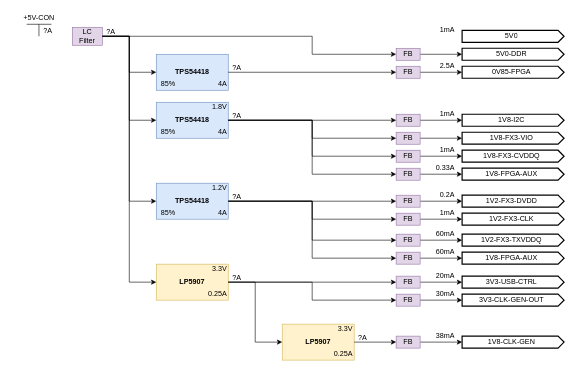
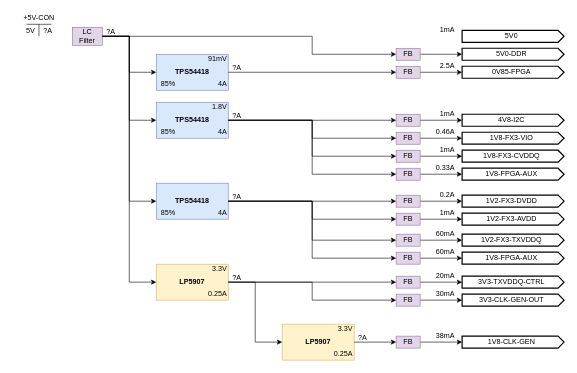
+ <mxCell id="11" value="5V" style="text;html=1;strokeColor=none;fillColor=none;align=right;verticalAlign=middle;whiteSpace=wrap;rounded=0;container=0;" vertex="1" parent="6"><mxGeometry y="23" width="40" height="15" as="geometry" /></mxCell>
+ <mxCell id="29" value="91mV" style="text;html=1;strokeColor=none;fillColor=none;align=right;verticalAlign=middle;whiteSpace=wrap;rounded=0;container=0;" vertex="1" parent="27"><mxGeometry x="80" width="40" height="15" as="geometry" /></mxCell>
- <mxCell id="44" value="1V8-I2C" style="text;html=1;strokeColor=none;fillColor=none;align=center;verticalAlign=middle;whiteSpace=wrap;overflow=hidden;labelBackgroundColor=none;" vertex="1" parent="42"><mxGeometry x="50" y="10" width="165" height="20" as="geometry" /></mxCell>
+ <mxCell id="44" value="4V8-I2C" style="text;html=1;strokeColor=none;fillColor=none;align=center;verticalAlign=middle;whiteSpace=wrap;overflow=hidden;labelBackgroundColor=none;" vertex="1" parent="42"><mxGeometry x="50" y="10" width="165" height="20" as="geometry" /></mxCell>
+ <mxCell id="49" value="0.46A" style="text;html=1;strokeColor=none;fillColor=none;align=right;verticalAlign=middle;whiteSpace=wrap;overflow=hidden;labelBackgroundColor=none;" vertex="1" parent="46"><mxGeometry width="40" height="20" as="geometry" /></mxCell>
- <mxCell id="72" value="1.2V" style="text;html=1;strokeColor=none;fillColor=none;align=right;verticalAlign=middle;whiteSpace=wrap;rounded=0;container=0;" vertex="1" parent="70"><mxGeometry x="80" width="40" height="15" as="geometry" /></mxCell>
- <mxCell id="86" value="&lt;div&gt;1V2-FX3-CLK&lt;/div&gt;" style="text;html=1;strokeColor=none;fillColor=none;align=center;verticalAlign=middle;whiteSpace=wrap;overflow=hidden;labelBackgroundColor=none;" vertex="1" parent="84"><mxGeometry x="50" y="10" width="165" height="20" as="geometry" /></mxCell>
+ <mxCell id="86" value="&lt;div&gt;1V2-FX3-AVDD&lt;/div&gt;" style="text;html=1;strokeColor=none;fillColor=none;align=center;verticalAlign=middle;whiteSpace=wrap;overflow=hidden;labelBackgroundColor=none;" vertex="1" parent="84"><mxGeometry x="50" y="10" width="165" height="20" as="geometry" /></mxCell>
- <mxCell id="114" value="3V3-USB-CTRL" style="text;html=1;strokeColor=none;fillColor=none;align=center;verticalAlign=middle;whiteSpace=wrap;overflow=hidden;labelBackgroundColor=none;" vertex="1" parent="112"><mxGeometry x="50" y="10" width="165" height="20" as="geometry" /></mxCell>
+ <mxCell id="114" value="3V3-TXVDDQ-CTRL" style="text;html=1;strokeColor=none;fillColor=none;align=center;verticalAlign=middle;whiteSpace=wrap;overflow=hidden;labelBackgroundColor=none;" vertex="1" parent="112"><mxGeometry x="50" y="10" width="165" height="20" as="geometry" /></mxCell>
